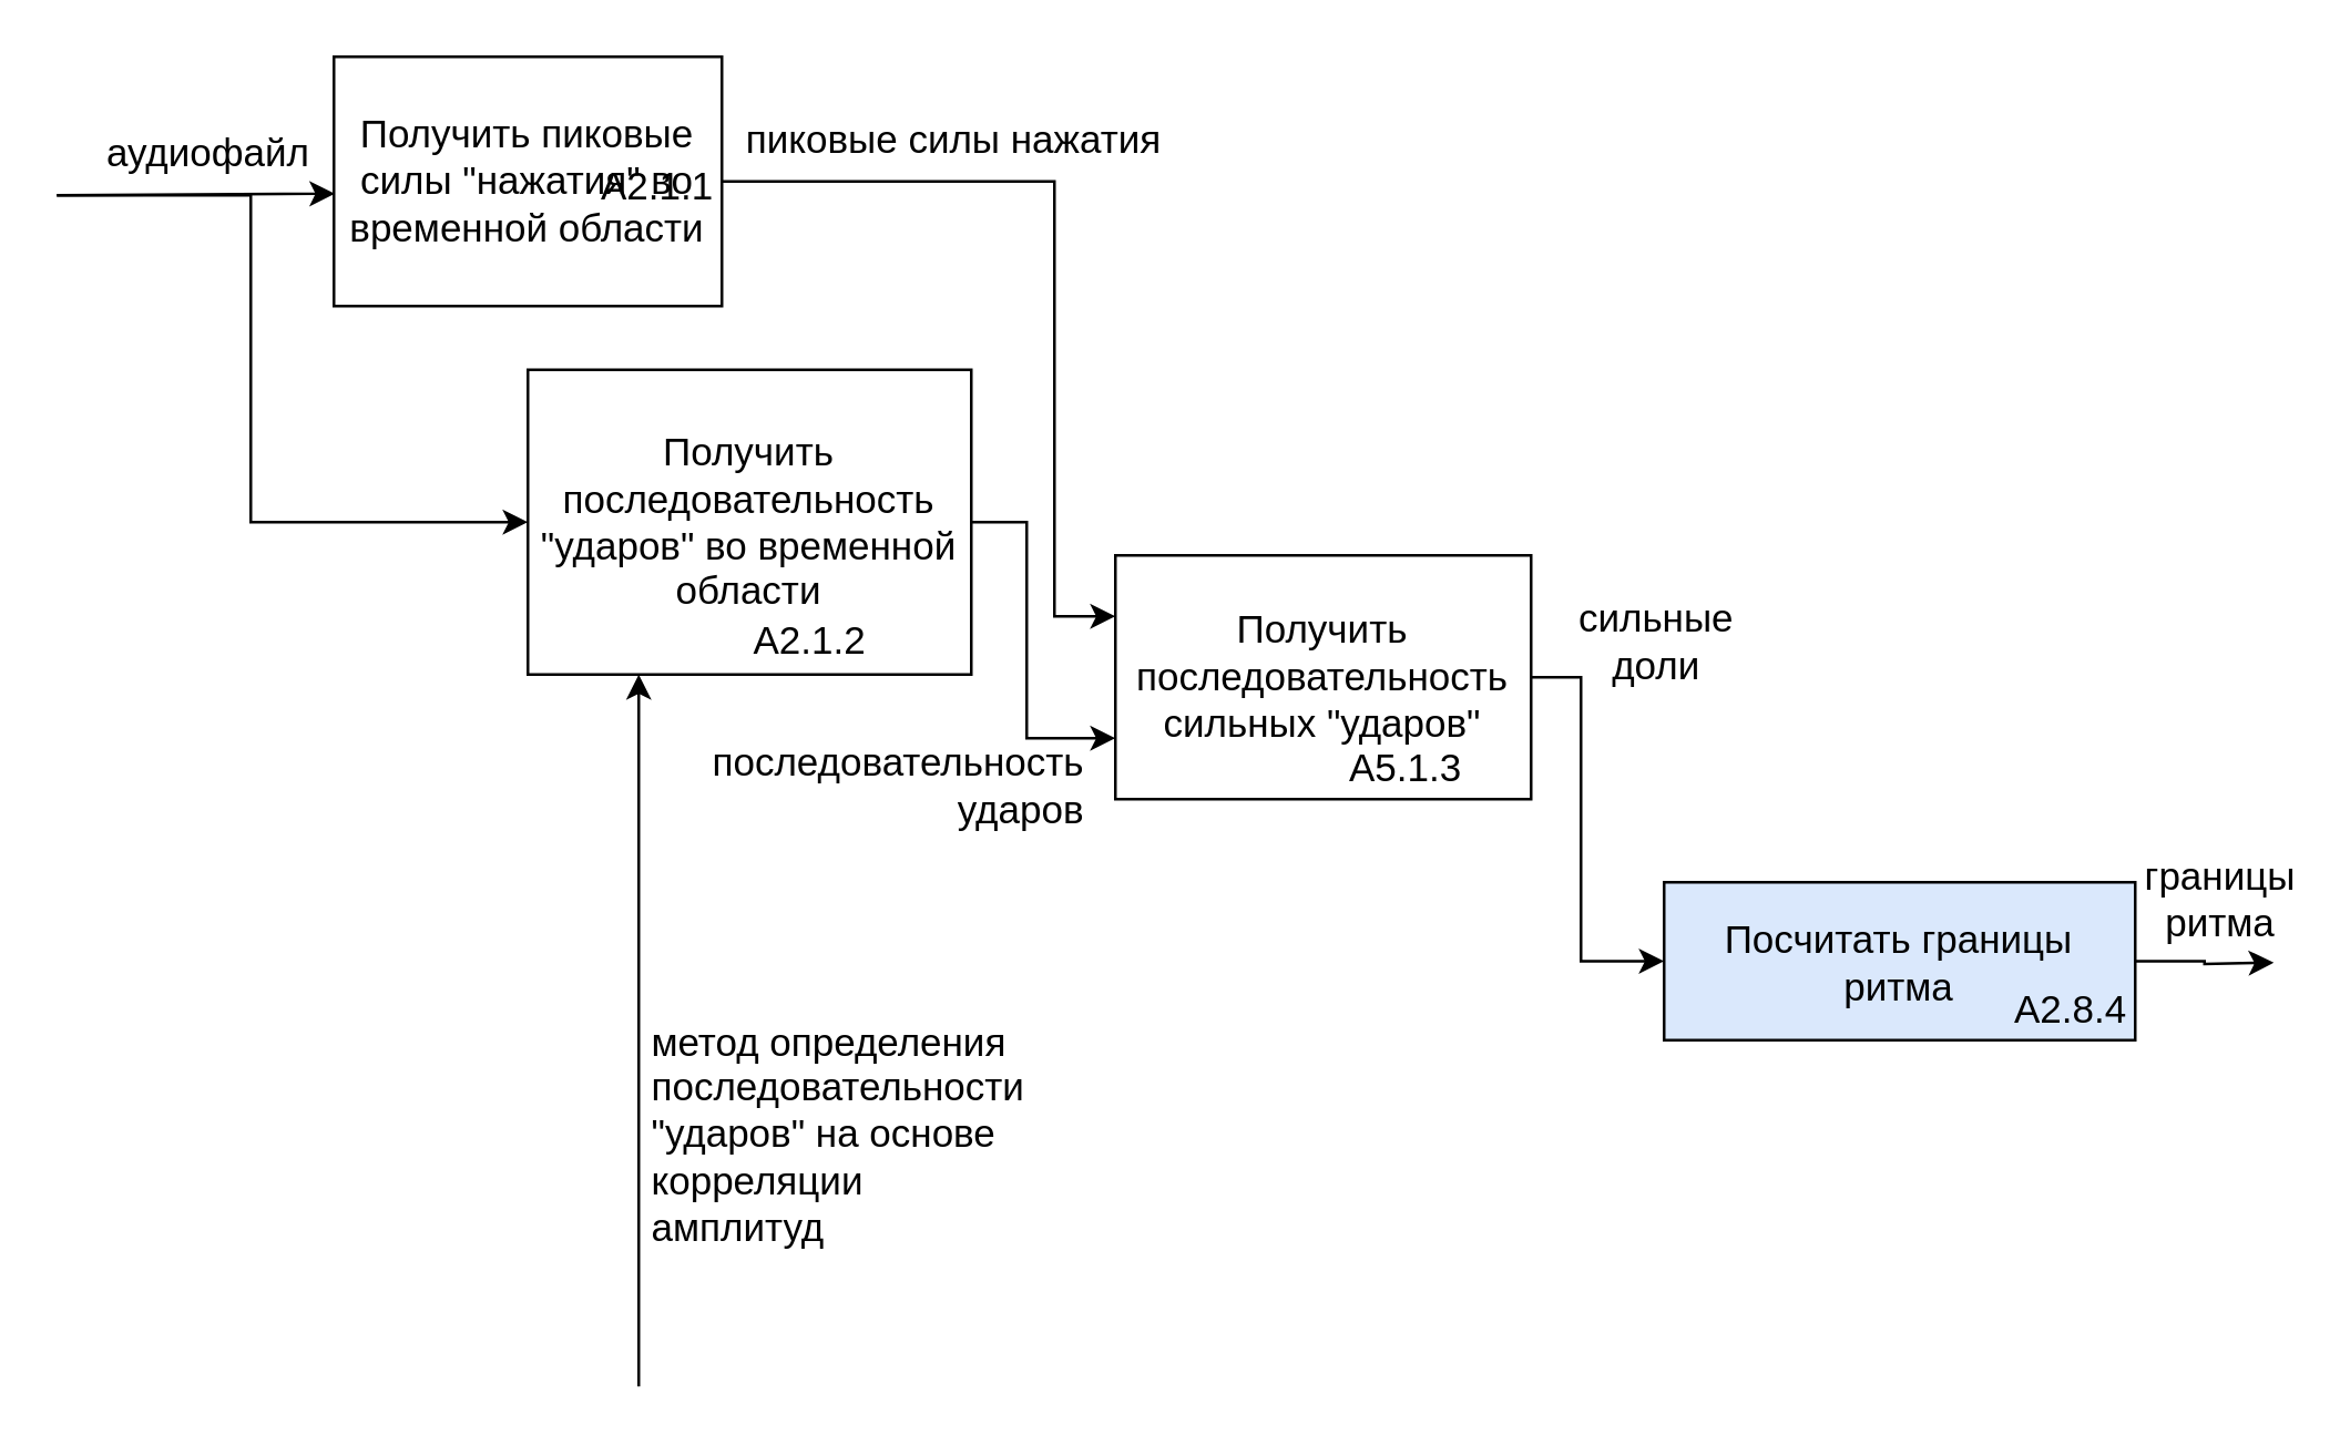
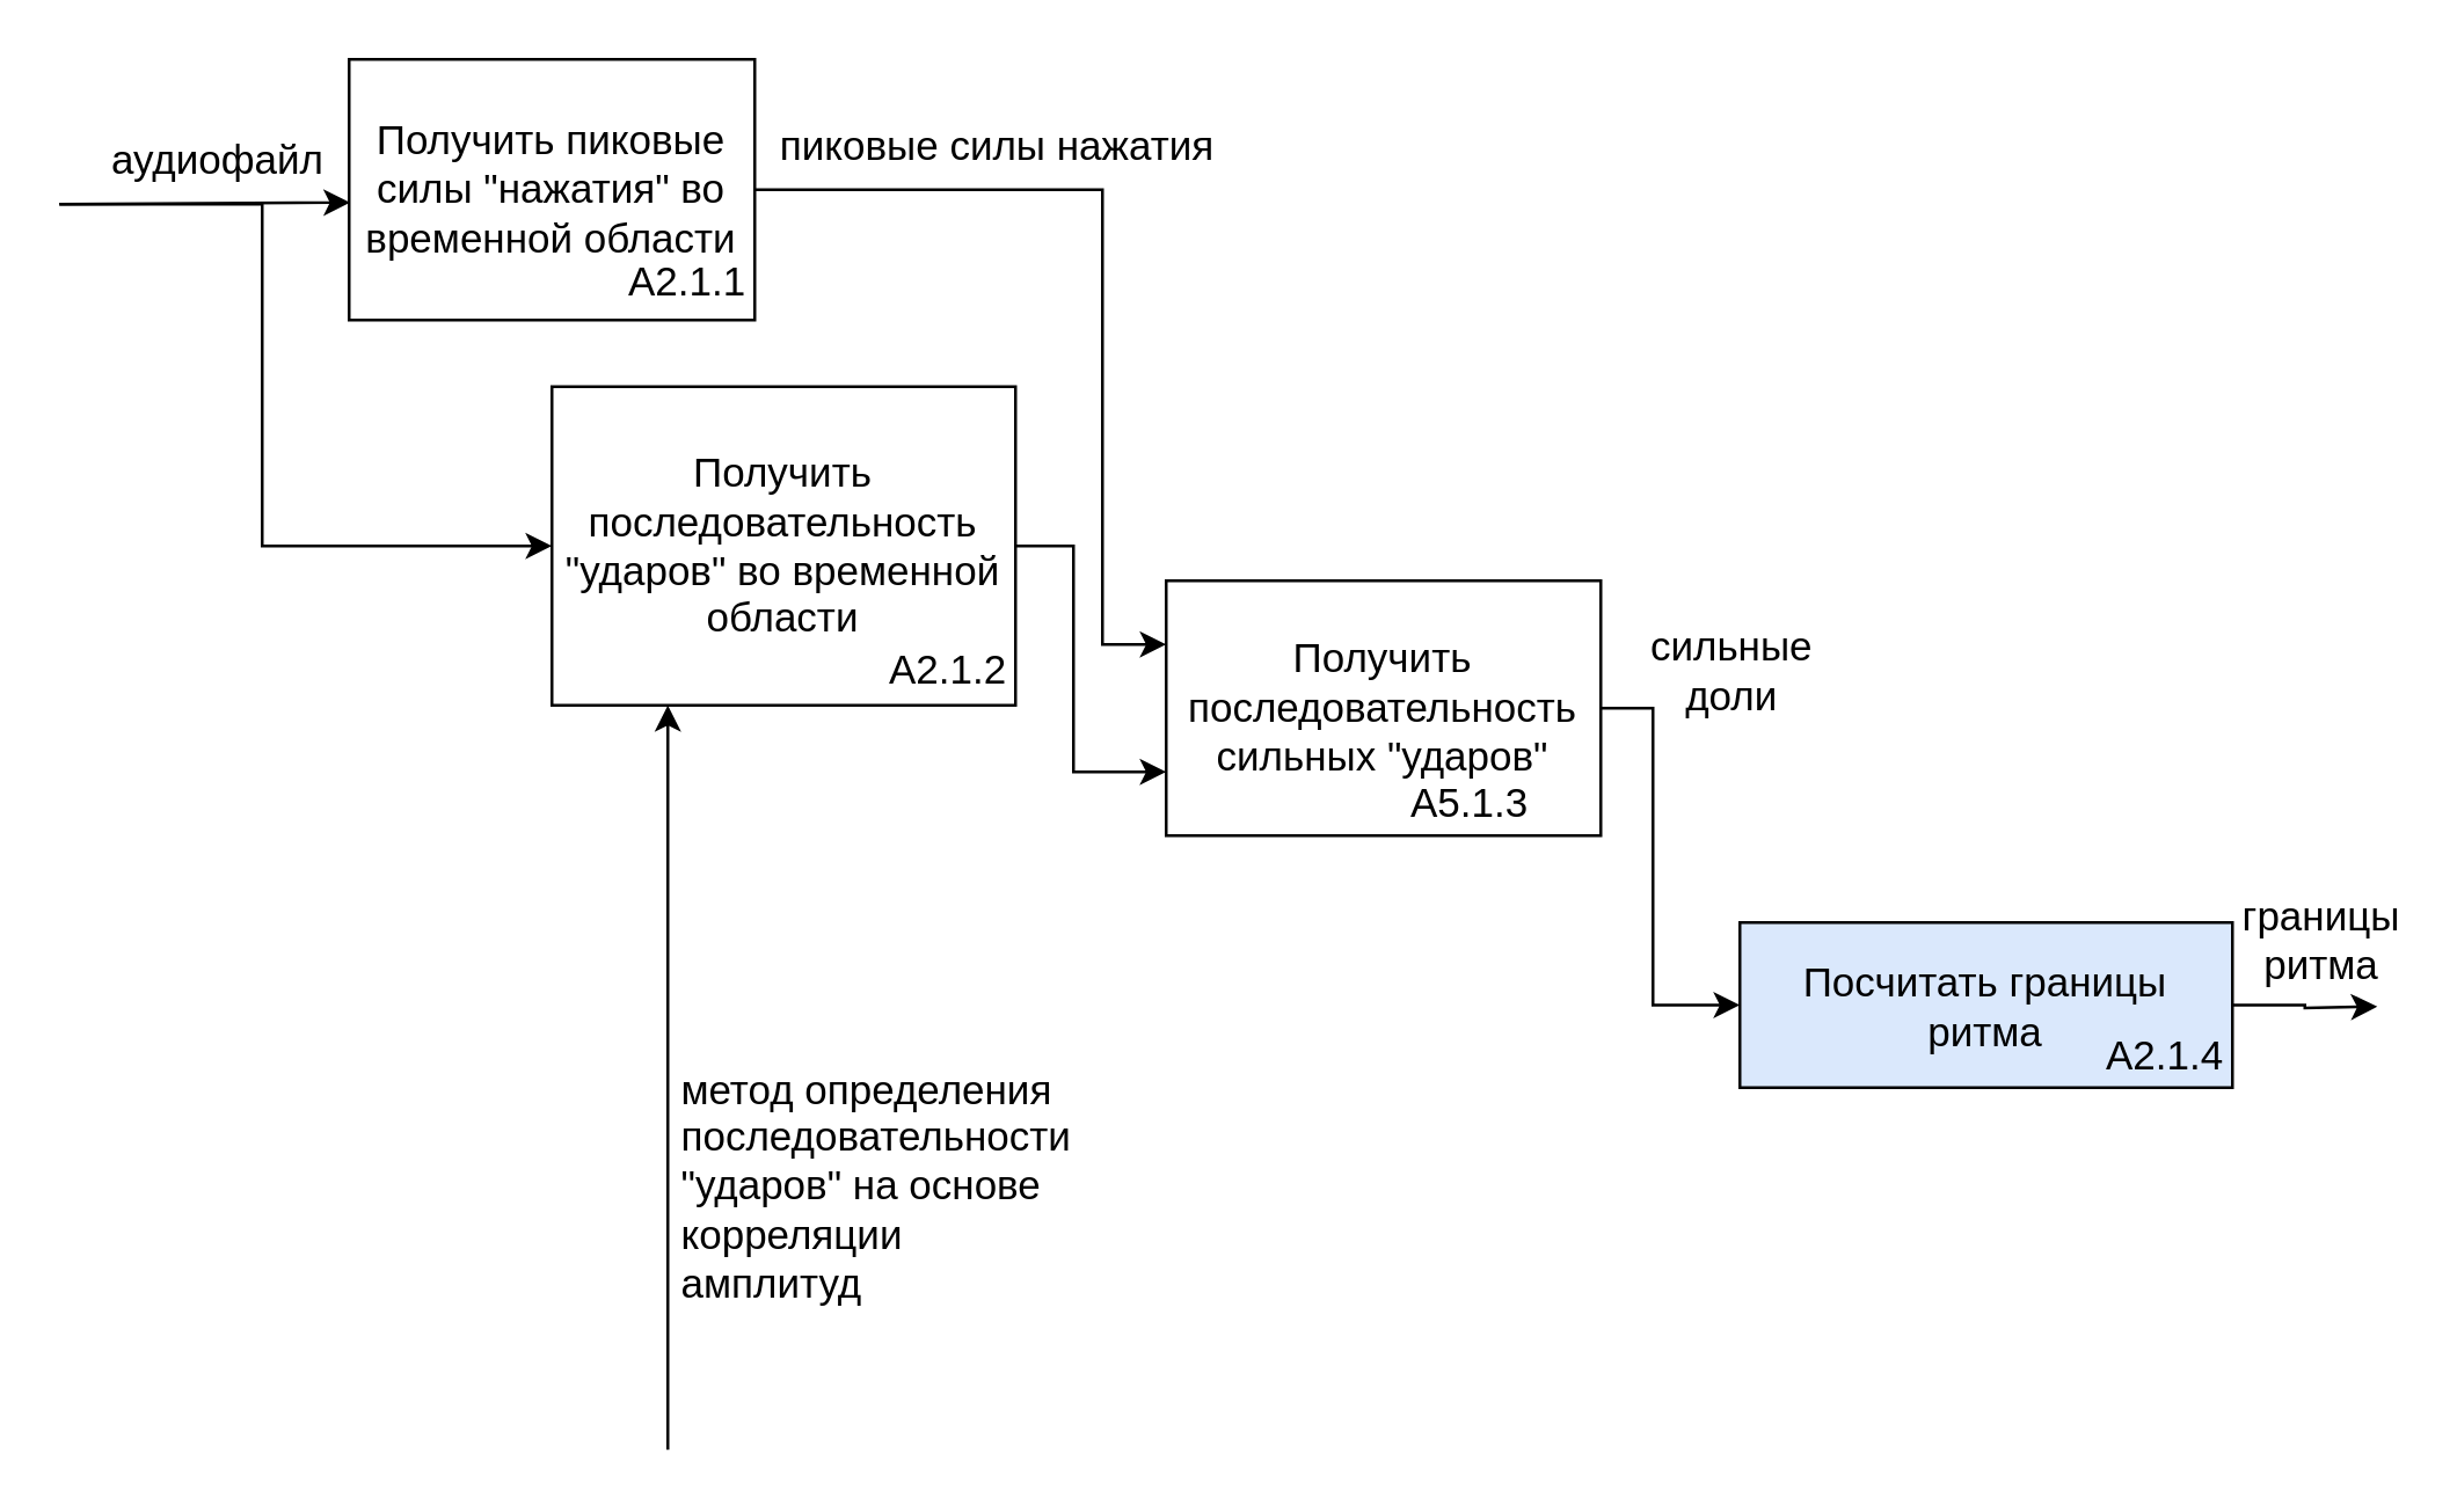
- <mxCell id="4" value="А2.1.1" style="text;html=1;strokeColor=none;fillColor=none;align=center;verticalAlign=middle;whiteSpace=wrap;rounded=0;fontSize=14;" vertex="1" parent="1"><mxGeometry x="217" y="57" width="40" height="20" as="geometry" /></mxCell>
+ <mxCell id="4" value="А2.1.1" style="text;html=1;strokeColor=none;fillColor=none;align=center;verticalAlign=middle;whiteSpace=wrap;rounded=0;fontSize=14;" vertex="1" parent="1"><mxGeometry x="217" y="87" width="40" height="20" as="geometry" /></mxCell>
- <mxCell id="7" value="А2.1.2" style="text;html=1;strokeColor=none;fillColor=none;align=center;verticalAlign=middle;whiteSpace=wrap;rounded=0;fontSize=14;" vertex="1" parent="1"><mxGeometry x="272" y="221" width="40" height="20" as="geometry" /></mxCell>
+ <mxCell id="7" value="А2.1.2" style="text;html=1;strokeColor=none;fillColor=none;align=center;verticalAlign=middle;whiteSpace=wrap;rounded=0;fontSize=14;" vertex="1" parent="1"><mxGeometry x="307" y="221" width="40" height="20" as="geometry" /></mxCell>
- <mxCell id="22" value="последовательность ударов" style="text;html=1;strokeColor=none;fillColor=none;align=right;verticalAlign=middle;whiteSpace=wrap;rounded=0;fontSize=14;" vertex="1" parent="1"><mxGeometry x="233" y="261" width="160" height="43" as="geometry" /></mxCell>
- <mxCell id="13" value="А2.8.4" style="text;html=1;strokeColor=none;fillColor=none;align=center;verticalAlign=middle;whiteSpace=wrap;rounded=0;fontSize=14;" vertex="1" parent="1"><mxGeometry x="727" y="354" width="40" height="20" as="geometry" /></mxCell>
+ <mxCell id="13" value="А2.1.4" style="text;html=1;strokeColor=none;fillColor=none;align=center;verticalAlign=middle;whiteSpace=wrap;rounded=0;fontSize=14;" vertex="1" parent="1"><mxGeometry x="727" y="354" width="40" height="20" as="geometry" /></mxCell>
